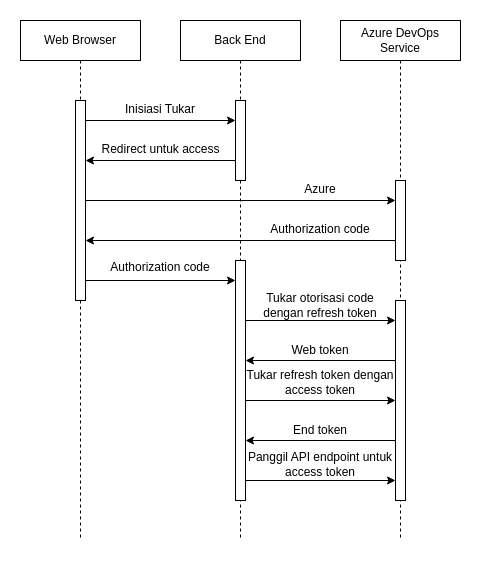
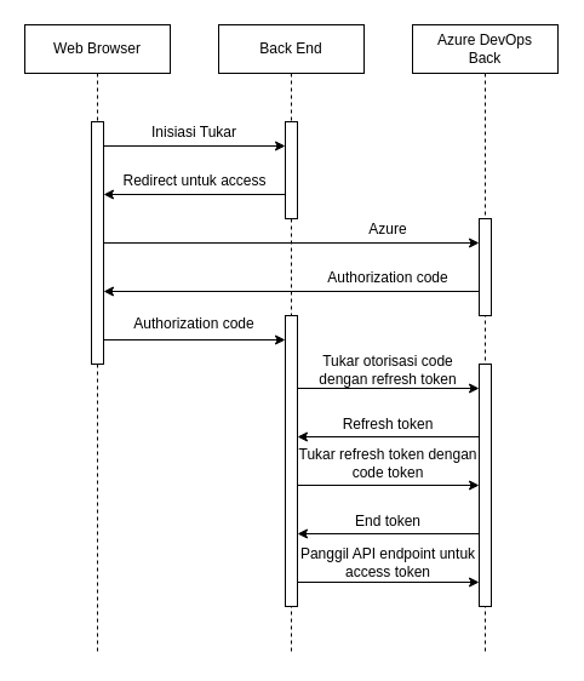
- <mxCell id="20" value="Azure DevOps&lt;br&gt;Service" style="shape=umlLifeline;perimeter=lifelinePerimeter;whiteSpace=wrap;html=1;container=1;collapsible=0;recursiveResize=0;outlineConnect=0;" parent="1" vertex="1"><mxGeometry x="340" y="20" width="120" height="520" as="geometry" /></mxCell>
+ <mxCell id="20" value="Azure DevOps&lt;br&gt;Back" style="shape=umlLifeline;perimeter=lifelinePerimeter;whiteSpace=wrap;html=1;container=1;collapsible=0;recursiveResize=0;outlineConnect=0;" parent="1" vertex="1"><mxGeometry x="340" y="20" width="120" height="520" as="geometry" /></mxCell>
- <mxCell id="44" value="Web token" style="text;html=1;strokeColor=none;fillColor=none;align=center;verticalAlign=middle;whiteSpace=wrap;rounded=0;" parent="1" vertex="1"><mxGeometry x="260" y="340" width="120" height="20" as="geometry" /></mxCell>
+ <mxCell id="44" value="Refresh token" style="text;html=1;strokeColor=none;fillColor=none;align=center;verticalAlign=middle;whiteSpace=wrap;rounded=0;" parent="1" vertex="1"><mxGeometry x="260" y="340" width="120" height="20" as="geometry" /></mxCell>
- <mxCell id="46" value="Tukar refresh token dengan access token" style="text;html=1;strokeColor=none;fillColor=none;align=center;verticalAlign=middle;whiteSpace=wrap;rounded=0;" parent="1" vertex="1"><mxGeometry x="240" y="367" width="160" height="30" as="geometry" /></mxCell>
+ <mxCell id="46" value="Tukar refresh token dengan code token" style="text;html=1;strokeColor=none;fillColor=none;align=center;verticalAlign=middle;whiteSpace=wrap;rounded=0;" parent="1" vertex="1"><mxGeometry x="240" y="367" width="160" height="30" as="geometry" /></mxCell>
